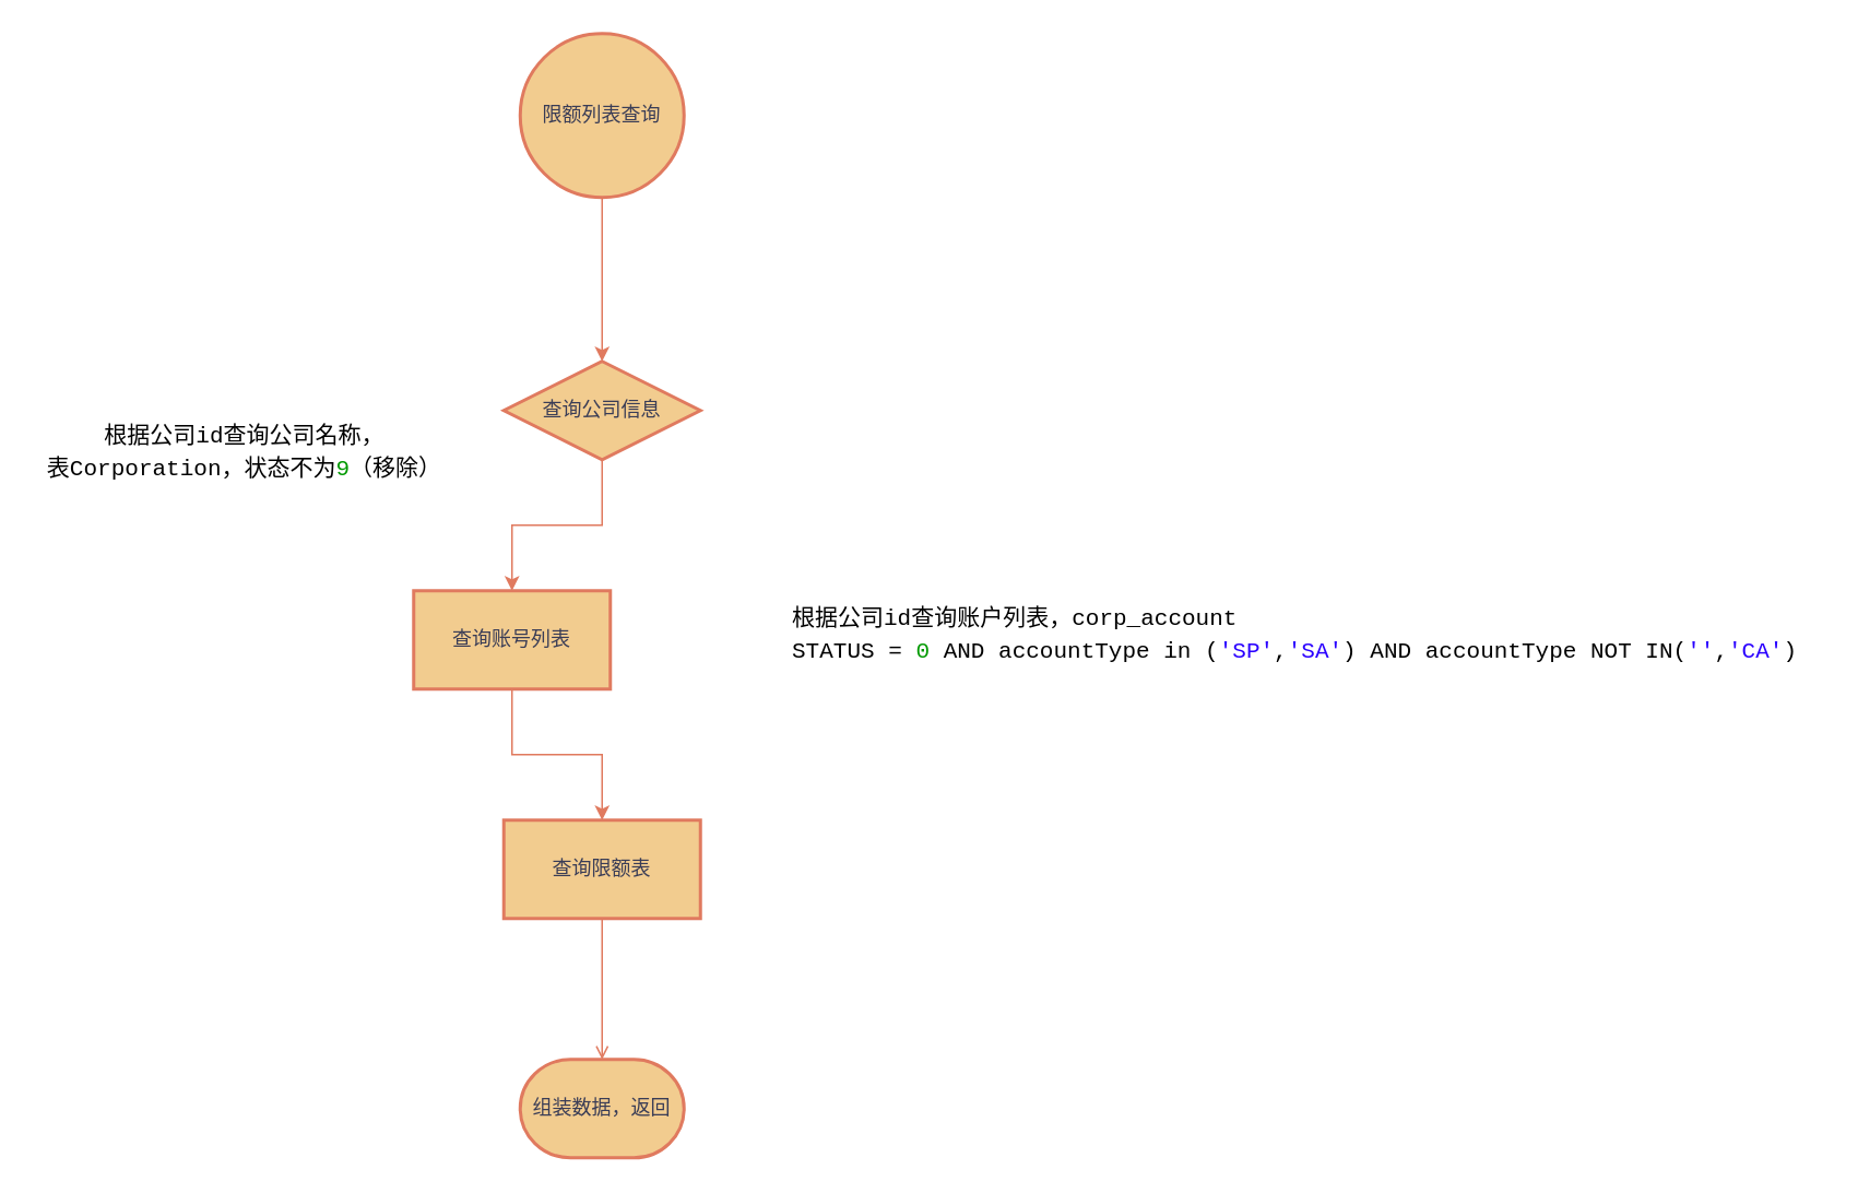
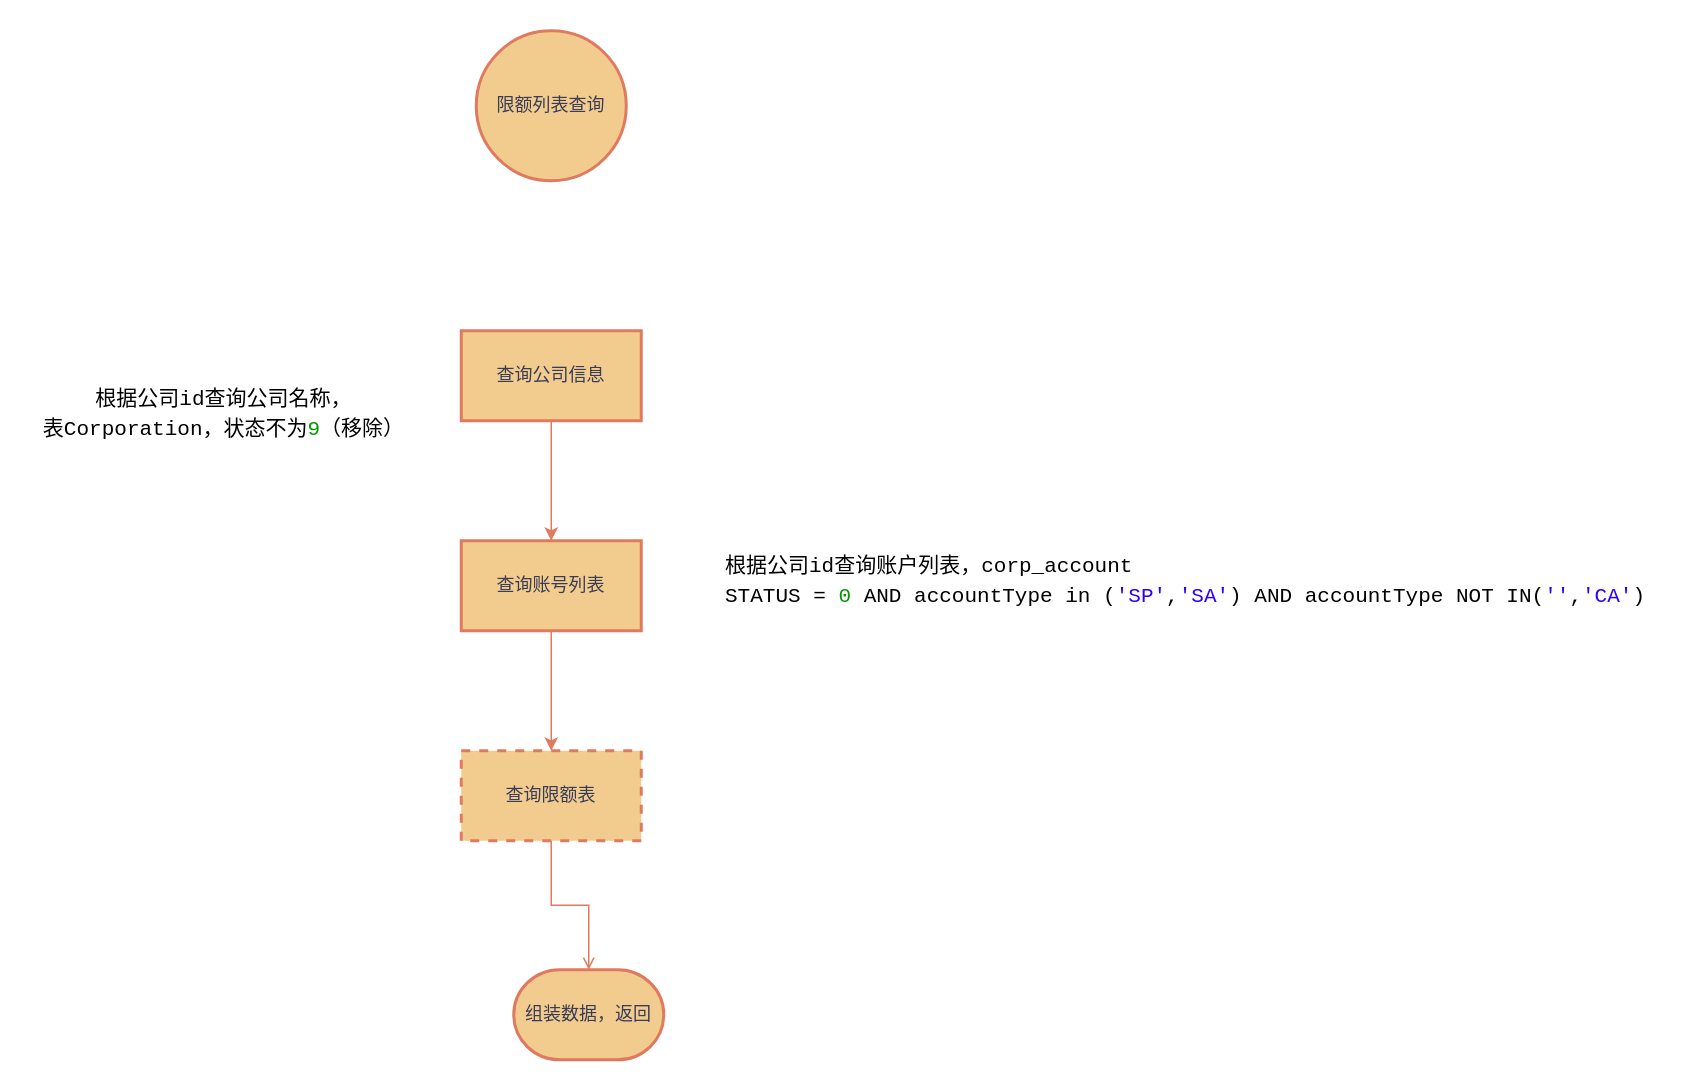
- <mxCell id="2" value="" style="edgeStyle=orthogonalEdgeStyle;rounded=0;orthogonalLoop=1;jettySize=auto;html=1;strokeColor=#E07A5F;fontColor=#393C56;fillColor=#F2CC8F;" edge="1" parent="1" source="3" target="5"><mxGeometry relative="1" as="geometry" /></mxCell>
- <mxCell id="5" value="查询公司信息" style="rhombus;whiteSpace=wrap;html=1;fillColor=#F2CC8F;strokeColor=#E07A5F;fontColor=#393C56;strokeWidth=2;" vertex="1" parent="1"><mxGeometry x="307" y="220" width="120" height="60" as="geometry" /></mxCell>
+ <mxCell id="5" value="查询公司信息" style="whiteSpace=wrap;html=1;fillColor=#F2CC8F;strokeColor=#E07A5F;fontColor=#393C56;strokeWidth=2;" vertex="1" parent="1"><mxGeometry x="307" y="220" width="120" height="60" as="geometry" /></mxCell>
- <mxCell id="7" value="查询账号列表" style="whiteSpace=wrap;html=1;fillColor=#F2CC8F;strokeColor=#E07A5F;fontColor=#393C56;strokeWidth=2;" vertex="1" parent="1"><mxGeometry x="252" y="360" width="120" height="60" as="geometry" /></mxCell>
+ <mxCell id="7" value="查询账号列表" style="whiteSpace=wrap;html=1;fillColor=#F2CC8F;strokeColor=#E07A5F;fontColor=#393C56;strokeWidth=2;" vertex="1" parent="1"><mxGeometry x="307" y="360" width="120" height="60" as="geometry" /></mxCell>
- <mxCell id="9" value="查询限额表" style="whiteSpace=wrap;html=1;fillColor=#F2CC8F;strokeColor=#E07A5F;fontColor=#393C56;strokeWidth=2;" vertex="1" parent="1"><mxGeometry x="307" y="500" width="120" height="60" as="geometry" /></mxCell>
+ <mxCell id="9" value="查询限额表" style="whiteSpace=wrap;html=1;fillColor=#F2CC8F;strokeColor=#E07A5F;fontColor=#393C56;strokeWidth=2;dashed=1;" vertex="1" parent="1"><mxGeometry x="307" y="500" width="120" height="60" as="geometry" /></mxCell>
- <mxCell id="10" value="组装数据，返回" style="strokeWidth=2;html=1;shape=mxgraph.flowchart.terminator;whiteSpace=wrap;strokeColor=#E07A5F;fontColor=#393C56;fillColor=#F2CC8F;" vertex="1" parent="1"><mxGeometry x="317" y="646" width="100" height="60" as="geometry" /></mxCell>
+ <mxCell id="10" value="组装数据，返回" style="strokeWidth=2;html=1;shape=mxgraph.flowchart.terminator;whiteSpace=wrap;strokeColor=#E07A5F;fontColor=#393C56;fillColor=#F2CC8F;" vertex="1" parent="1"><mxGeometry x="342" y="646" width="100" height="60" as="geometry" /></mxCell>
